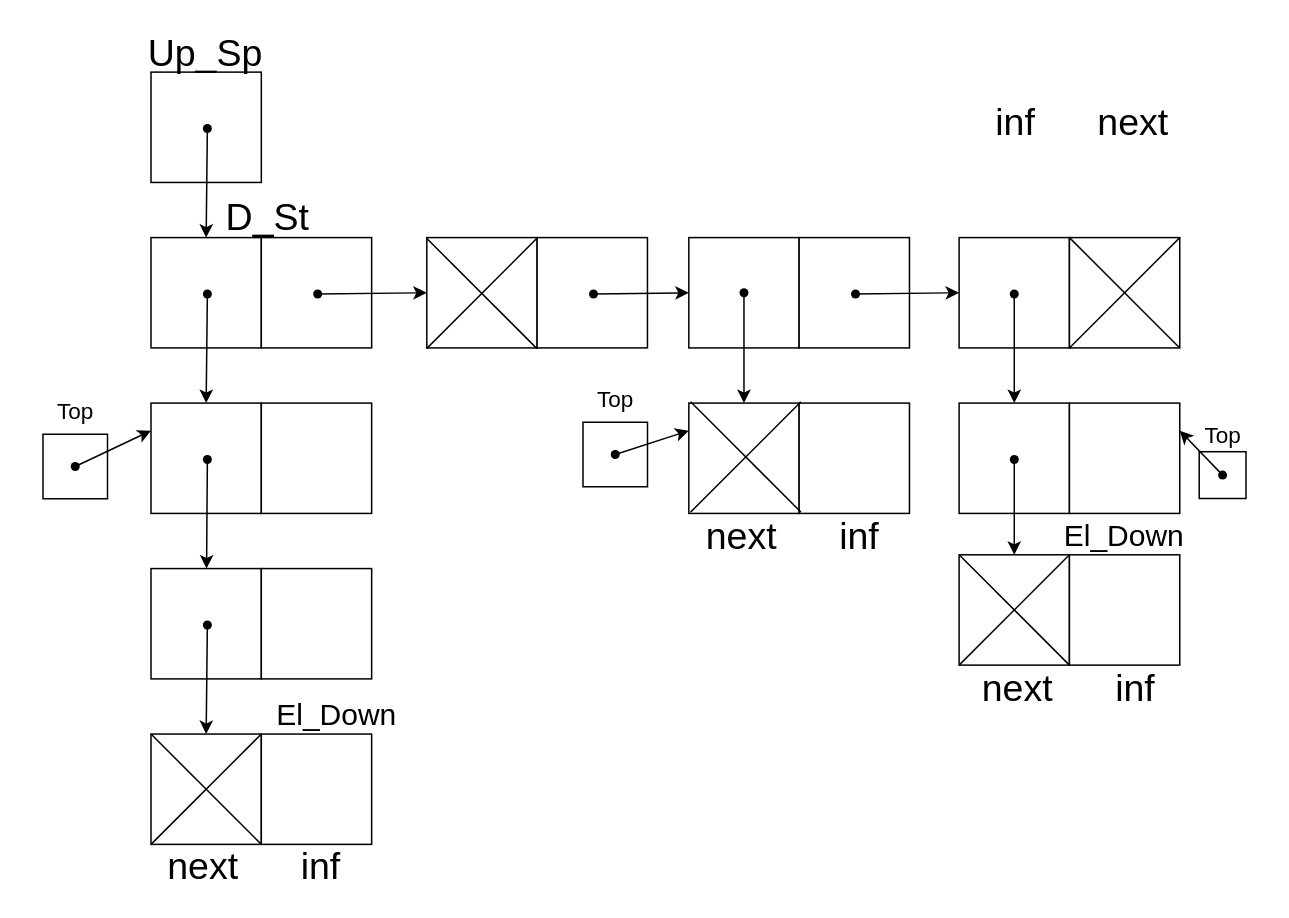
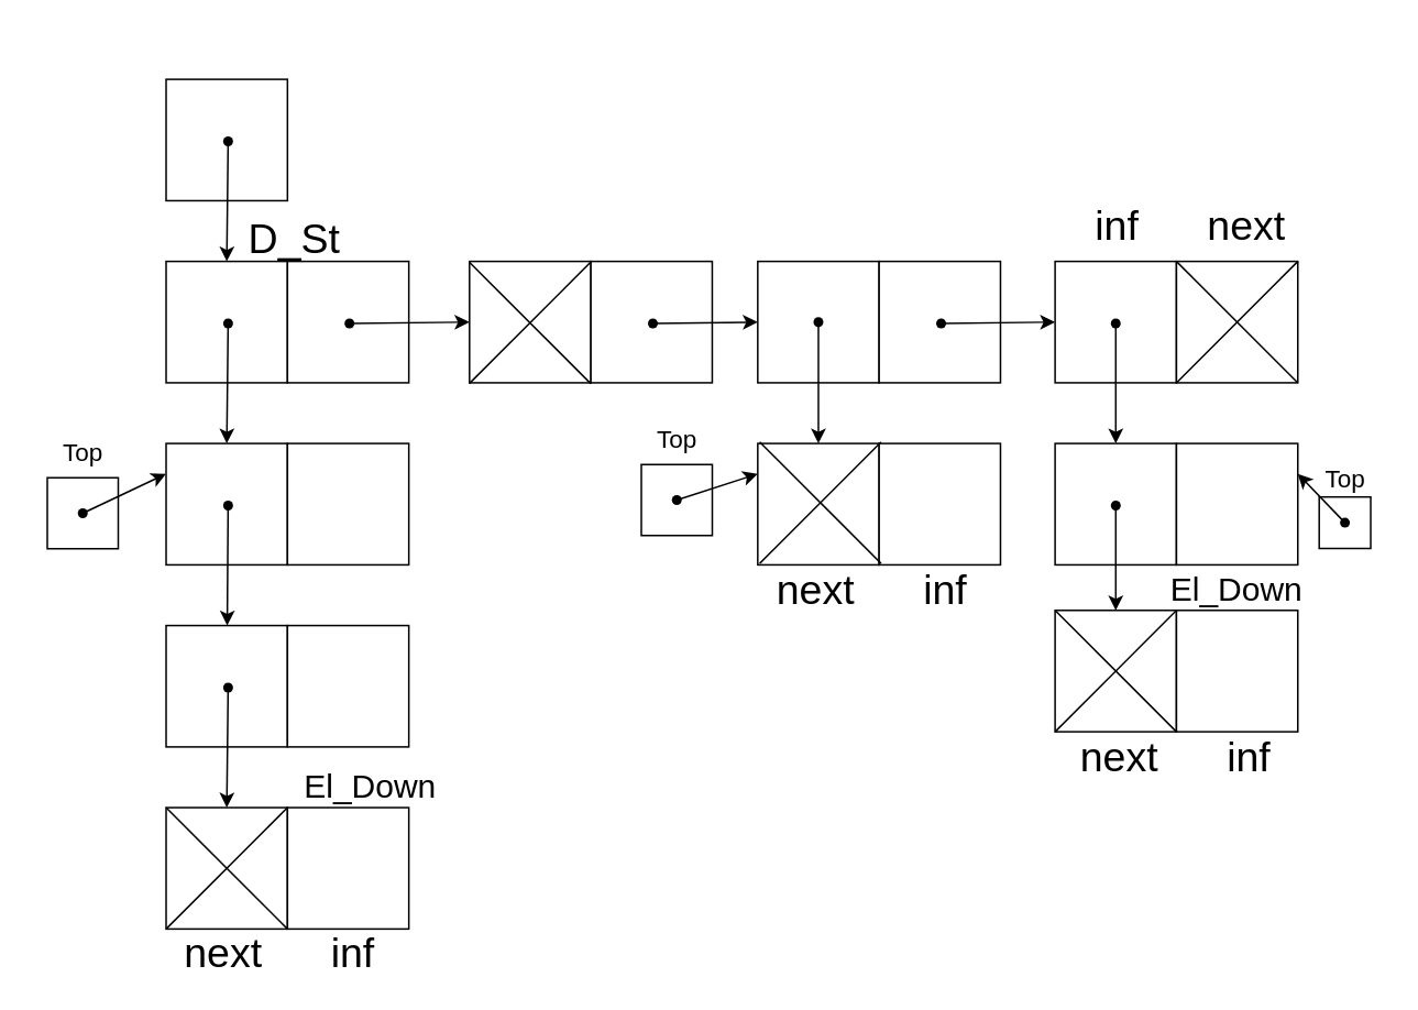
- <mxCell id="11" value="&lt;span style=&quot;font-size: 25px;&quot;&gt;Up_Sp&lt;/span&gt;" style="text;html=1;strokeColor=none;fillColor=none;align=center;verticalAlign=middle;whiteSpace=wrap;rounded=0;" vertex="1" parent="9"><mxGeometry x="9.194" width="55.161" height="27.581" as="geometry" /></mxCell>
- <mxCell id="29" value="&lt;span style=&quot;font-size: 25px;&quot;&gt;inf&amp;nbsp; &amp;nbsp; &amp;nbsp; next&lt;/span&gt;" style="text;html=1;strokeColor=none;fillColor=none;align=center;verticalAlign=middle;whiteSpace=wrap;rounded=0;" vertex="1" parent="1"><mxGeometry x="660.808" y="66.129" width="119.516" height="27.581" as="geometry" /></mxCell>
+ <mxCell id="29" value="&lt;span style=&quot;font-size: 25px;&quot;&gt;inf&amp;nbsp; &amp;nbsp; &amp;nbsp; next&lt;/span&gt;" style="text;html=1;strokeColor=none;fillColor=none;align=center;verticalAlign=middle;whiteSpace=wrap;rounded=0;" vertex="1" parent="1"><mxGeometry x="660.808" y="121.129" width="119.516" height="27.581" as="geometry" /></mxCell>
